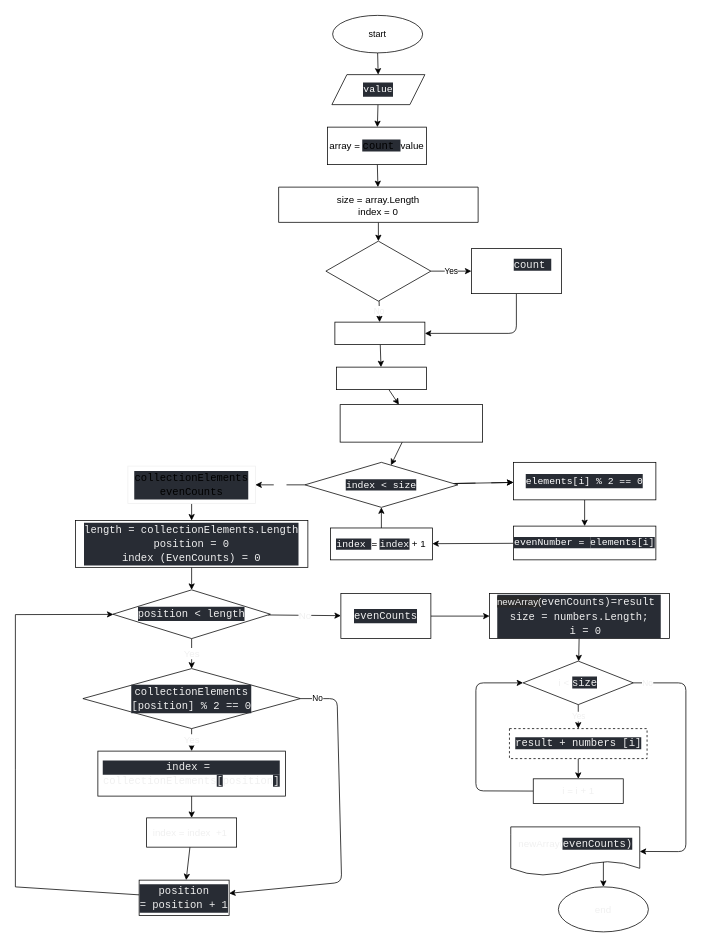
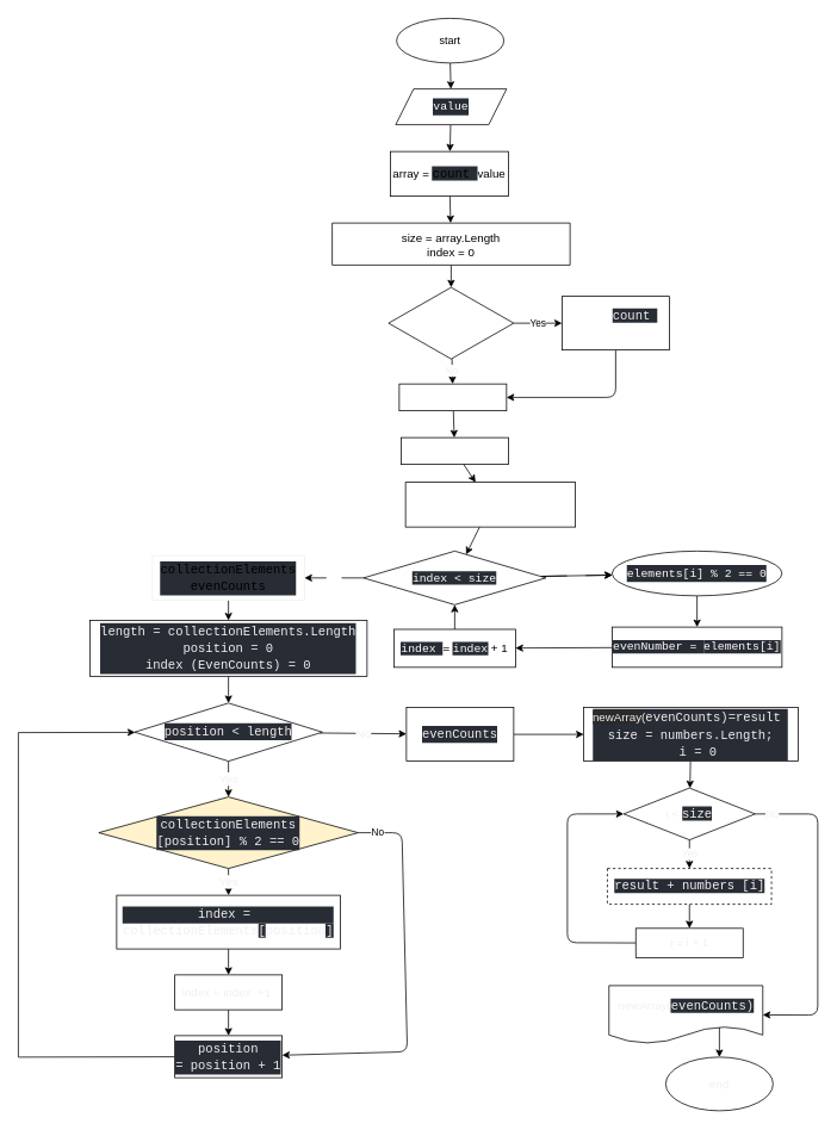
- <mxCell id="15" value="&lt;div style=&quot;background-color: rgb(40, 44, 52); font-family: consolas, &amp;quot;courier new&amp;quot;, monospace; font-size: 13px; line-height: 19px;&quot;&gt;&lt;font color=&quot;#ffffff&quot; style=&quot;font-size: 13px;&quot;&gt;elements[i] % 2 == 0&lt;/font&gt;&lt;/div&gt;" style="whiteSpace=wrap;html=1;fontSize=13;rounded=0;" vertex="1" parent="1"><mxGeometry x="684" y="615.97" width="190" height="50" as="geometry" /></mxCell>
+ <mxCell id="15" value="&lt;div style=&quot;background-color: rgb(40, 44, 52); font-family: consolas, &amp;quot;courier new&amp;quot;, monospace; font-size: 13px; line-height: 19px;&quot;&gt;&lt;font color=&quot;#ffffff&quot; style=&quot;font-size: 13px;&quot;&gt;elements[i] % 2 == 0&lt;/font&gt;&lt;/div&gt;" style="ellipse;whiteSpace=wrap;html=1;fontSize=13;" vertex="1" parent="1"><mxGeometry x="684" y="615.97" width="190" height="50" as="geometry" /></mxCell>
- <mxCell id="29" value="&lt;div style=&quot;background-color: rgb(40 , 44 , 52) ; font-family: &amp;#34;consolas&amp;#34; , &amp;#34;courier new&amp;#34; , monospace ; font-size: 14px ; line-height: 19px&quot;&gt;&lt;span&gt;collectionElements&lt;br&gt;&lt;/span&gt;[&lt;span&gt;position&lt;/span&gt;] % &lt;span&gt;2&lt;/span&gt; == &lt;span&gt;0&lt;/span&gt;&lt;/div&gt;" style="rhombus;whiteSpace=wrap;html=1;fontSize=13;fontColor=#F0F0F0;rounded=0;" vertex="1" parent="1"><mxGeometry x="110" y="890.97" width="290" height="80" as="geometry" /></mxCell>
+ <mxCell id="29" value="&lt;div style=&quot;background-color: rgb(40 , 44 , 52) ; font-family: &amp;#34;consolas&amp;#34; , &amp;#34;courier new&amp;#34; , monospace ; font-size: 14px ; line-height: 19px&quot;&gt;&lt;span&gt;collectionElements&lt;br&gt;&lt;/span&gt;[&lt;span&gt;position&lt;/span&gt;] % &lt;span&gt;2&lt;/span&gt; == &lt;span&gt;0&lt;/span&gt;&lt;/div&gt;" style="rhombus;whiteSpace=wrap;html=1;fontSize=13;fontColor=#F0F0F0;rounded=0;fillColor=#fff2cc;" vertex="1" parent="1"><mxGeometry x="110" y="890.97" width="290" height="80" as="geometry" /></mxCell>
- <mxCell id="35" value="&lt;div style=&quot;background-color: rgb(40, 44, 52); font-family: consolas, &amp;quot;courier new&amp;quot;, monospace; font-size: 14px; line-height: 19px;&quot;&gt;&lt;span style=&quot;&quot;&gt;position =&amp;nbsp;&lt;/span&gt;&lt;span style=&quot;&quot;&gt;position + 1&lt;/span&gt;&lt;/div&gt;" style="whiteSpace=wrap;html=1;fontSize=13;fontColor=#F0F0F0;rounded=0;" vertex="1" parent="1"><mxGeometry x="185" y="1173" width="120" height="47" as="geometry" /></mxCell>
+ <mxCell id="35" value="&lt;div style=&quot;background-color: rgb(40, 44, 52); font-family: consolas, &amp;quot;courier new&amp;quot;, monospace; font-size: 14px; line-height: 19px;&quot;&gt;&lt;span style=&quot;&quot;&gt;position =&amp;nbsp;&lt;/span&gt;&lt;span style=&quot;&quot;&gt;position + 1&lt;/span&gt;&lt;/div&gt;" style="whiteSpace=wrap;html=1;fontSize=13;fontColor=#F0F0F0;rounded=0;" vertex="1" parent="1"><mxGeometry x="195" y="1158" width="120" height="47" as="geometry" /></mxCell>
